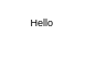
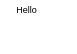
- <mxCell id="2" value="Hello&lt;br&gt;&lt;br&gt;" style="text;html=1;strokeColor=none;fillColor=none;align=center;verticalAlign=middle;whiteSpace=wrap;rounded=0;" vertex="1" parent="1"><mxGeometry x="20" y="20" width="60" height="30" as="geometry" /></mxCell>
+ <mxCell id="2" value="Hello&lt;br&gt;&lt;br&gt;" style="text;html=1;strokeColor=none;fillColor=none;align=center;verticalAlign=middle;whiteSpace=wrap;rounded=0;" vertex="1" parent="1"><mxGeometry x="5" y="5" width="60" height="30" as="geometry" /></mxCell>
